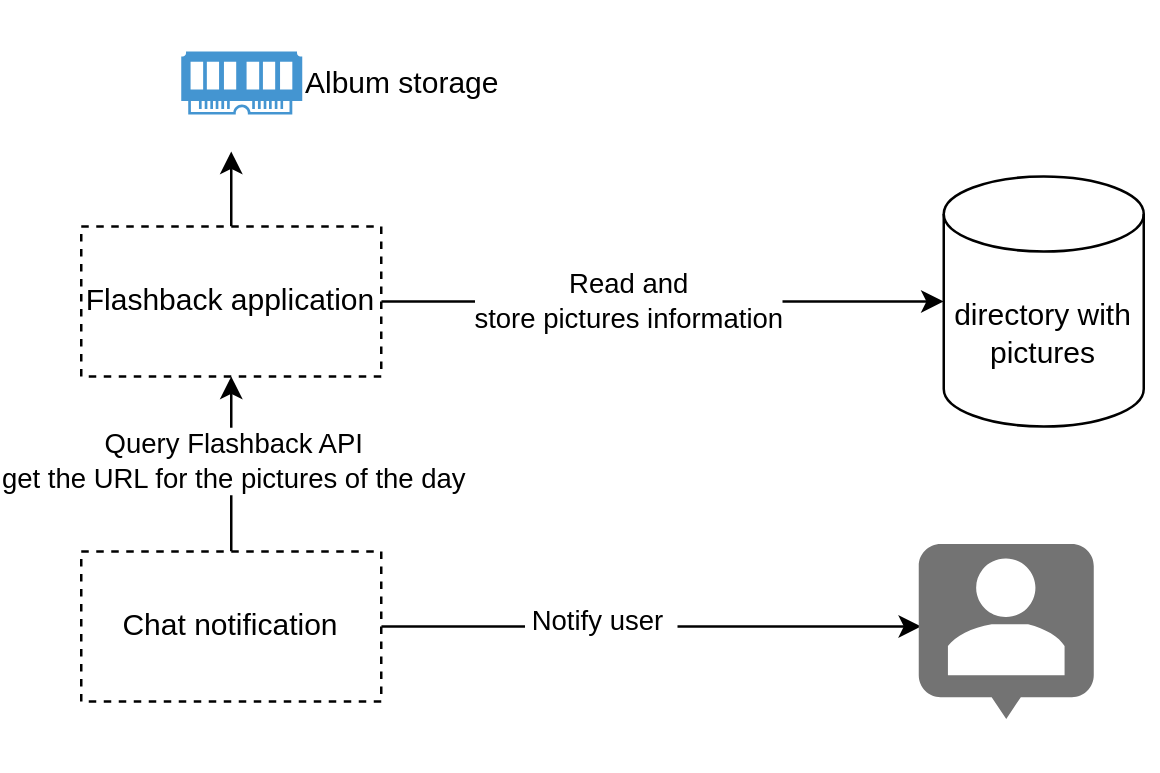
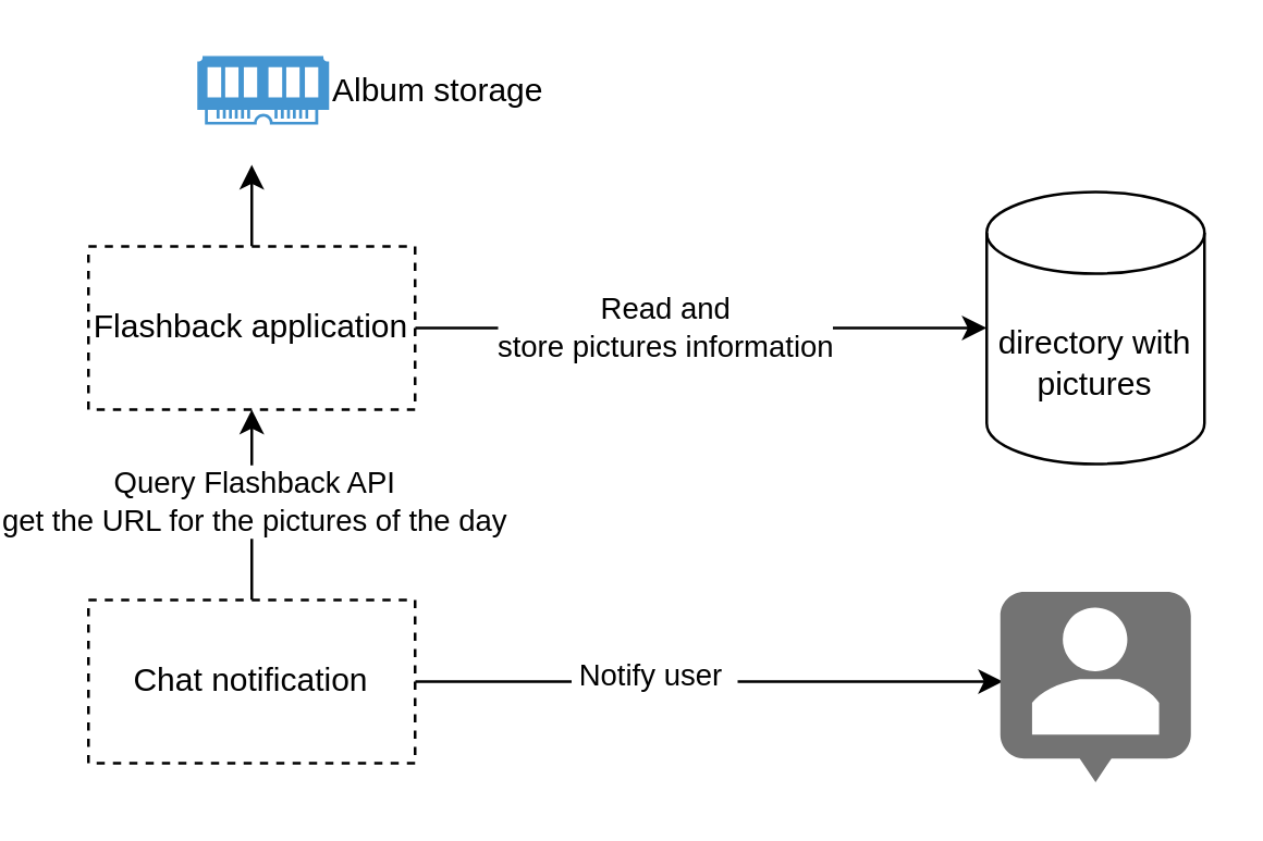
- <mxCell id="2" value="directory with pictures" style="shape=cylinder3;whiteSpace=wrap;html=1;boundedLbl=1;backgroundOutline=1;size=15;" vertex="1" parent="1"><mxGeometry x="365" y="70" width="80" height="100" as="geometry" /></mxCell>
+ <mxCell id="2" value="directory with pictures" style="shape=cylinder3;whiteSpace=wrap;html=1;boundedLbl=1;backgroundOutline=1;size=15;" vertex="1" parent="1"><mxGeometry x="350" y="70" width="80" height="100" as="geometry" /></mxCell>
